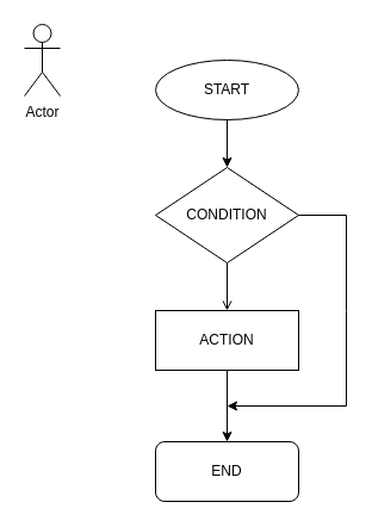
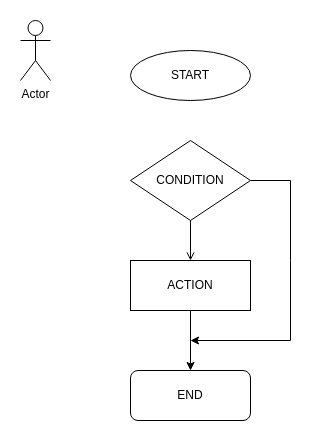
- <mxCell id="7" value="" style="endArrow=classic;html=1;rounded=0;exitX=0.5;exitY=1;exitDx=0;exitDy=0;entryX=0.5;entryY=0;entryDx=0;entryDy=0;" edge="1" parent="1" source="3" target="4"><mxGeometry width="50" height="50" relative="1" as="geometry"><mxPoint x="240" y="320" as="sourcePoint" /><mxPoint x="290" y="270" as="targetPoint" /></mxGeometry></mxCell>
